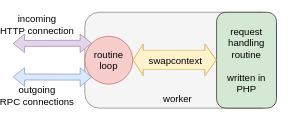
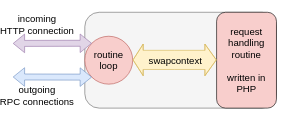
- <mxCell id="9" value="&lt;font style=&quot;font-size: 16px&quot;&gt;request handling routine&lt;br&gt;&lt;br&gt;written in PHP&lt;br&gt;&lt;/font&gt;" style="rounded=1;whiteSpace=wrap;html=1;fillColor=#d5e8d4;" vertex="1" parent="1"><mxGeometry x="360" y="20" width="100" height="160" as="geometry" /></mxCell>
+ <mxCell id="9" value="&lt;font style=&quot;font-size: 16px&quot;&gt;request handling routine&lt;br&gt;&lt;br&gt;written in PHP&lt;br&gt;&lt;/font&gt;" style="rounded=1;whiteSpace=wrap;html=1;fillColor=#f8cecc;" vertex="1" parent="1"><mxGeometry x="360" y="20" width="100" height="160" as="geometry" /></mxCell>
- <mxCell id="3" value="&lt;font style=&quot;font-size: 16px&quot;&gt;worker&lt;/font&gt;" style="text;html=1;strokeColor=none;fillColor=none;align=center;verticalAlign=middle;whiteSpace=wrap;rounded=0;" vertex="1" parent="1"><mxGeometry x="260" y="150" width="70" height="30" as="geometry" /></mxCell>
+ <mxCell id="3" value="&lt;font style=&quot;font-size: 16px&quot;&gt;worker&lt;/font&gt;" style="text;html=1;strokeColor=none;fillColor=none;align=center;verticalAlign=middle;whiteSpace=wrap;rounded=0;" vertex="1" parent="1"><mxGeometry x="260" y="95" width="70" height="30" as="geometry" /></mxCell>
